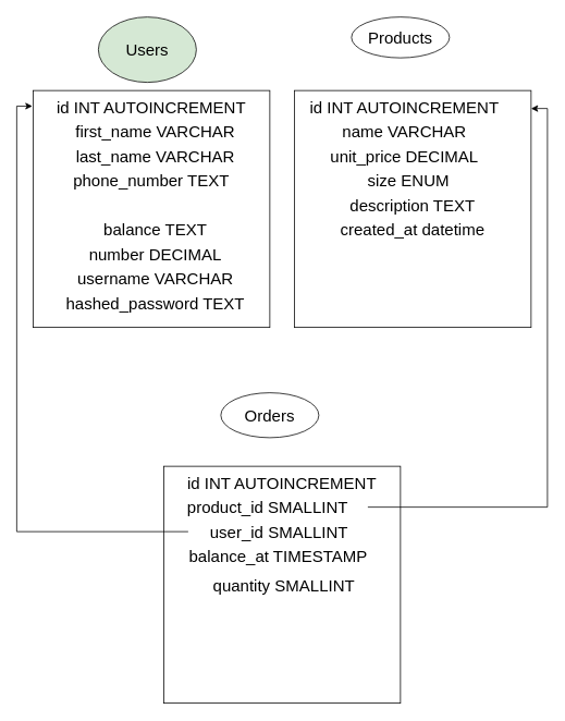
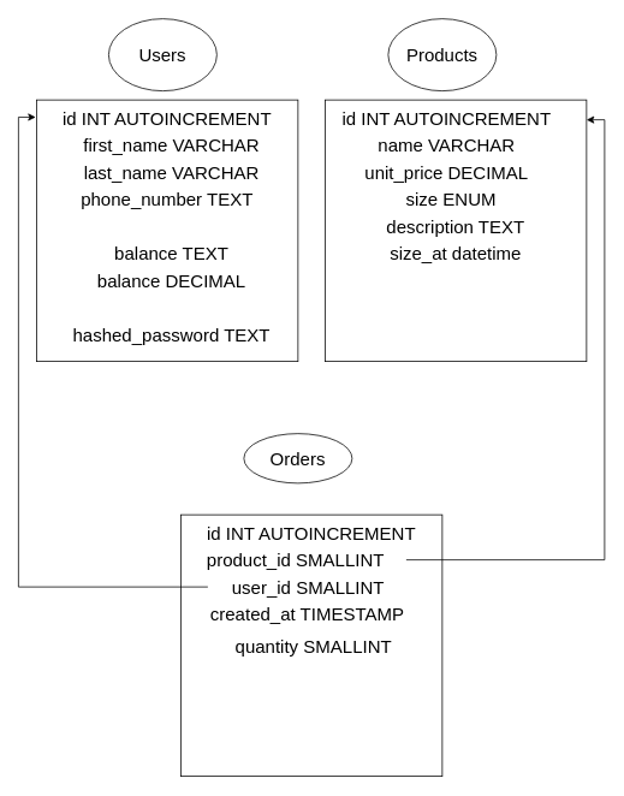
- <mxCell id="13" value="Products" style="ellipse;whiteSpace=wrap;html=1;fontSize=20;" vertex="1" parent="1"><mxGeometry x="430" y="20" width="120" height="50" as="geometry" /></mxCell>
+ <mxCell id="13" value="Products" style="ellipse;whiteSpace=wrap;html=1;fontSize=20;" vertex="1" parent="1"><mxGeometry x="430" y="20" width="120" height="80" as="geometry" /></mxCell>
- <mxCell id="2" value="Users" style="ellipse;whiteSpace=wrap;html=1;fontSize=20;fillColor=#d5e8d4;" vertex="1" parent="1"><mxGeometry x="120" y="20" width="120" height="80" as="geometry" /></mxCell>
+ <mxCell id="2" value="Users" style="ellipse;whiteSpace=wrap;html=1;fontSize=20;" vertex="1" parent="1"><mxGeometry x="120" y="20" width="120" height="80" as="geometry" /></mxCell>
- <mxCell id="20" value="created_at datetime" style="text;html=1;strokeColor=none;fillColor=none;align=center;verticalAlign=middle;whiteSpace=wrap;rounded=0;fontSize=20;" vertex="1" parent="1"><mxGeometry x="380" y="270" width="250" height="20" as="geometry" /></mxCell>
+ <mxCell id="20" value="size_at datetime" style="text;html=1;strokeColor=none;fillColor=none;align=center;verticalAlign=middle;whiteSpace=wrap;rounded=0;fontSize=20;" vertex="1" parent="1"><mxGeometry x="380" y="270" width="250" height="20" as="geometry" /></mxCell>
- <mxCell id="10" value="number DECIMAL" style="text;html=1;strokeColor=none;fillColor=none;align=center;verticalAlign=middle;whiteSpace=wrap;rounded=0;fontSize=20;" vertex="1" parent="1"><mxGeometry x="60" y="300" width="260" height="20" as="geometry" /></mxCell>
+ <mxCell id="10" value="balance DECIMAL" style="text;html=1;strokeColor=none;fillColor=none;align=center;verticalAlign=middle;whiteSpace=wrap;rounded=0;fontSize=20;" vertex="1" parent="1"><mxGeometry x="60" y="300" width="260" height="20" as="geometry" /></mxCell>
- <mxCell id="11" value="username VARCHAR" style="text;html=1;strokeColor=none;fillColor=none;align=center;verticalAlign=middle;whiteSpace=wrap;rounded=0;fontSize=20;" vertex="1" parent="1"><mxGeometry x="60" y="330" width="260" height="20" as="geometry" /></mxCell>
- <mxCell id="28" value="balance_at TIMESTAMP" style="text;html=1;strokeColor=none;fillColor=none;align=center;verticalAlign=middle;whiteSpace=wrap;rounded=0;fontSize=20;" vertex="1" parent="1"><mxGeometry x="217.5" y="670" width="245" height="20" as="geometry" /></mxCell>
+ <mxCell id="28" value="created_at TIMESTAMP" style="text;html=1;strokeColor=none;fillColor=none;align=center;verticalAlign=middle;whiteSpace=wrap;rounded=0;fontSize=20;" vertex="1" parent="1"><mxGeometry x="217.5" y="670" width="245" height="20" as="geometry" /></mxCell>
